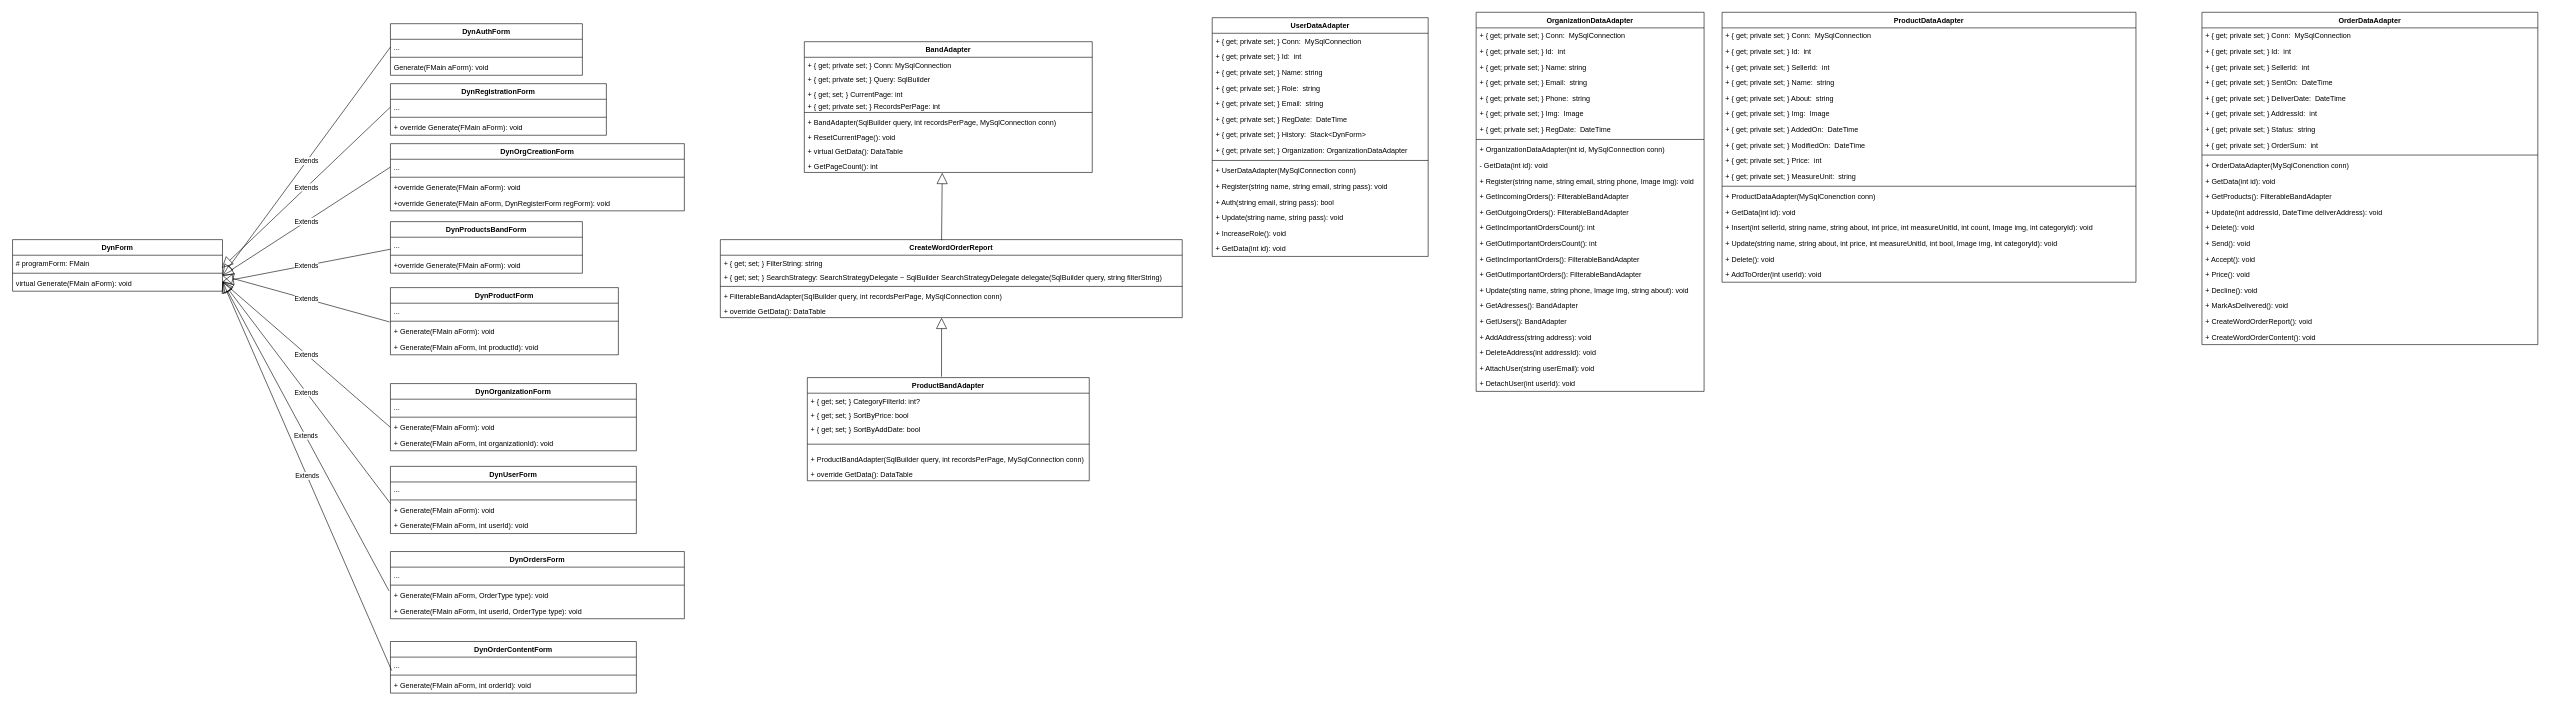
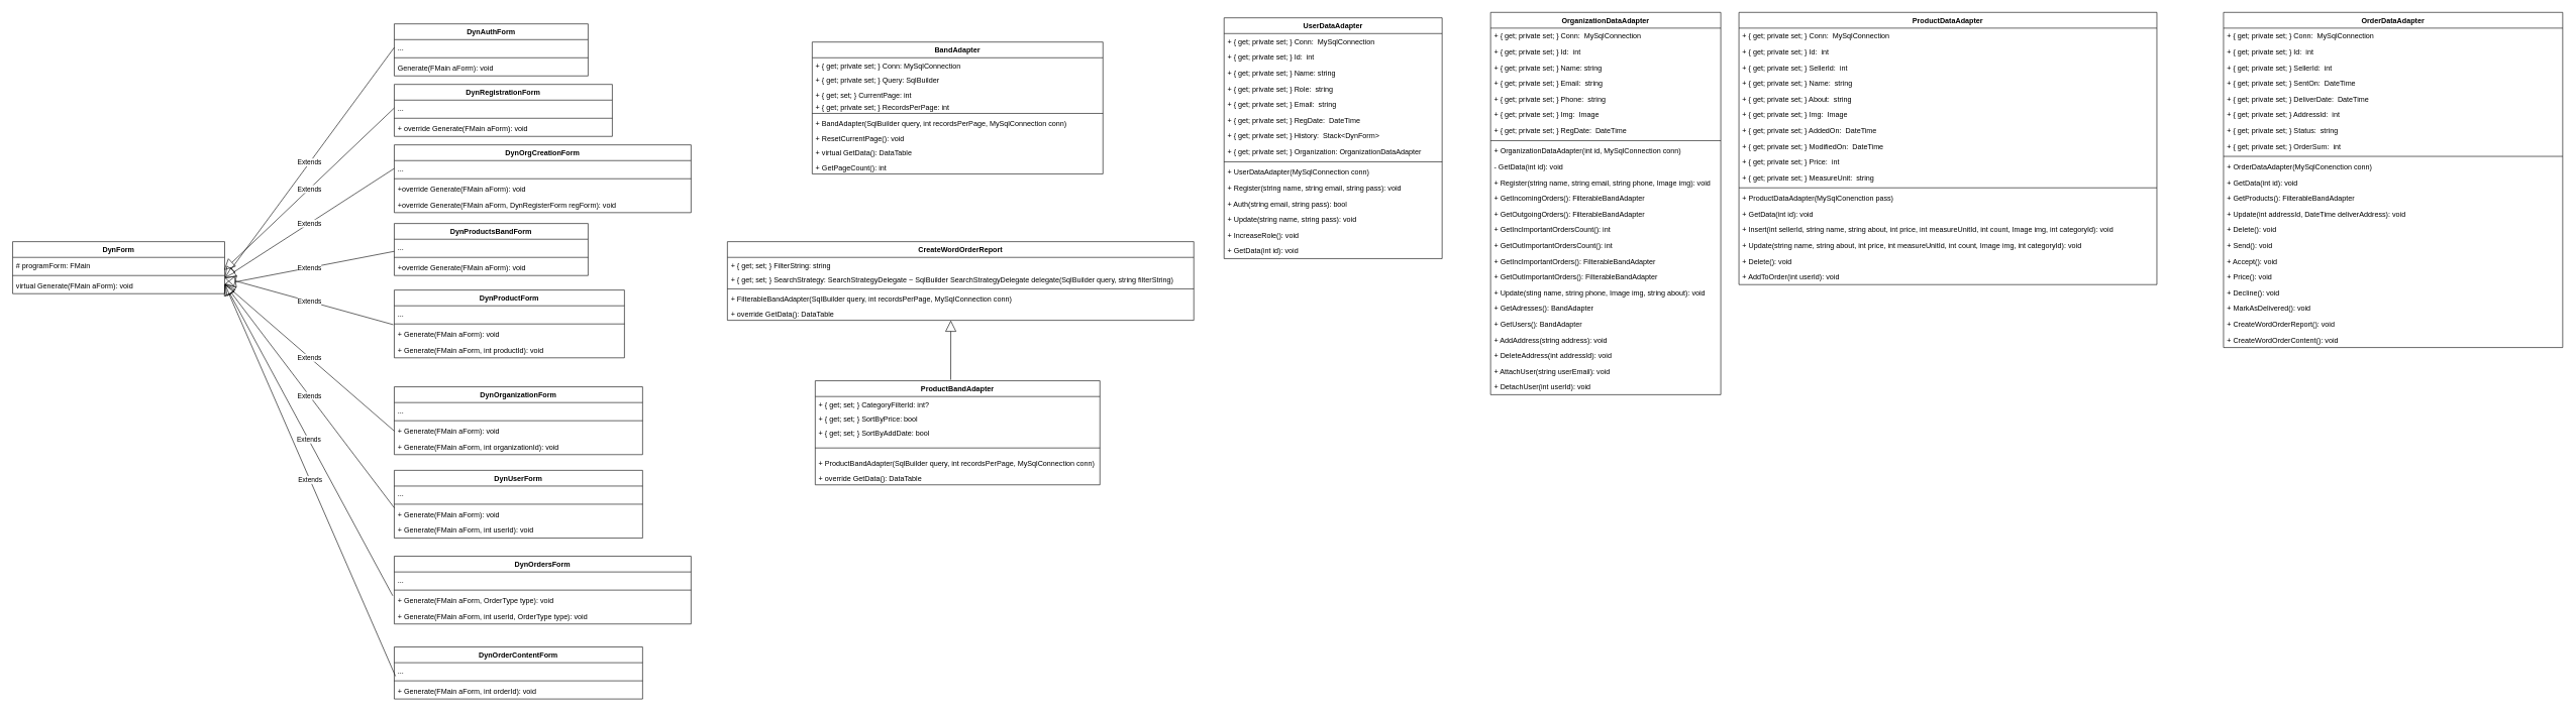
- <mxCell id="80" value="+ ProductDataAdapter(MySqlConenction conn)" style="text;strokeColor=none;fillColor=none;align=left;verticalAlign=top;spacingLeft=4;spacingRight=4;overflow=hidden;rotatable=0;points=[[0,0.5],[1,0.5]];portConstraint=eastwest;" parent="68" vertex="1"><mxGeometry y="294" width="690" height="26" as="geometry" /></mxCell>
+ <mxCell id="80" value="+ ProductDataAdapter(MySqlConenction pass)" style="text;strokeColor=none;fillColor=none;align=left;verticalAlign=top;spacingLeft=4;spacingRight=4;overflow=hidden;rotatable=0;points=[[0,0.5],[1,0.5]];portConstraint=eastwest;" parent="68" vertex="1"><mxGeometry y="294" width="690" height="26" as="geometry" /></mxCell>
- <mxCell id="26" value="" style="endArrow=block;endSize=16;endFill=0;html=1;exitX=0.479;exitY=0.007;exitDx=0;exitDy=0;exitPerimeter=0;entryX=0.479;entryY=1.026;entryDx=0;entryDy=0;entryPerimeter=0;" parent="1" source="9" target="25" edge="1"><mxGeometry width="160" relative="1" as="geometry"><mxPoint x="1570.28" y="449" as="sourcePoint" /><mxPoint x="1570" y="289" as="targetPoint" /><Array as="points" /></mxGeometry></mxCell>
- <mxCell id="83" value="+ Update(string name, string about, int price, int measureUnitId, int bool, Image img, int categoryId): void" style="text;strokeColor=none;fillColor=none;align=left;verticalAlign=top;spacingLeft=4;spacingRight=4;overflow=hidden;rotatable=0;points=[[0,0.5],[1,0.5]];portConstraint=eastwest;" parent="68" vertex="1"><mxGeometry y="372" width="690" height="26" as="geometry" /></mxCell>
+ <mxCell id="83" value="+ Update(string name, string about, int price, int measureUnitId, int count, Image img, int categoryId): void" style="text;strokeColor=none;fillColor=none;align=left;verticalAlign=top;spacingLeft=4;spacingRight=4;overflow=hidden;rotatable=0;points=[[0,0.5],[1,0.5]];portConstraint=eastwest;" parent="68" vertex="1"><mxGeometry y="372" width="690" height="26" as="geometry" /></mxCell>
